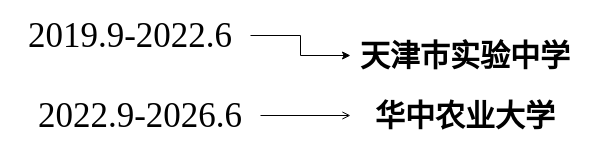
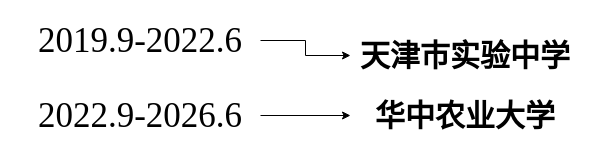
- <mxCell id="4" value="&lt;font face=&quot;Times New Roman&quot;&gt;&lt;span style=&quot;font-size: 35px;&quot;&gt;2019.9-2022.6&lt;/span&gt;&lt;/font&gt;" style="text;html=1;align=center;verticalAlign=middle;whiteSpace=wrap;rounded=0;" vertex="1" parent="1"><mxGeometry x="10" y="15" width="240" height="40" as="geometry" /></mxCell>
+ <mxCell id="4" value="&lt;font face=&quot;Times New Roman&quot;&gt;&lt;span style=&quot;font-size: 35px;&quot;&gt;2019.9-2022.6&lt;/span&gt;&lt;/font&gt;" style="text;html=1;align=center;verticalAlign=middle;whiteSpace=wrap;rounded=0;" vertex="1" parent="1"><mxGeometry x="20" y="20" width="240" height="40" as="geometry" /></mxCell>
- <mxCell id="6" style="edgeStyle=orthogonalEdgeStyle;rounded=0;orthogonalLoop=1;jettySize=auto;html=1;exitX=1;exitY=0.5;exitDx=0;exitDy=0;entryX=0;entryY=0.5;entryDx=0;entryDy=0;endArrow=open;" edge="1" parent="1" source="7" target="5"><mxGeometry relative="1" as="geometry" /></mxCell>
+ <mxCell id="6" style="edgeStyle=orthogonalEdgeStyle;rounded=0;orthogonalLoop=1;jettySize=auto;html=1;exitX=1;exitY=0.5;exitDx=0;exitDy=0;entryX=0;entryY=0.5;entryDx=0;entryDy=0;" edge="1" parent="1" source="7" target="5"><mxGeometry relative="1" as="geometry" /></mxCell>
